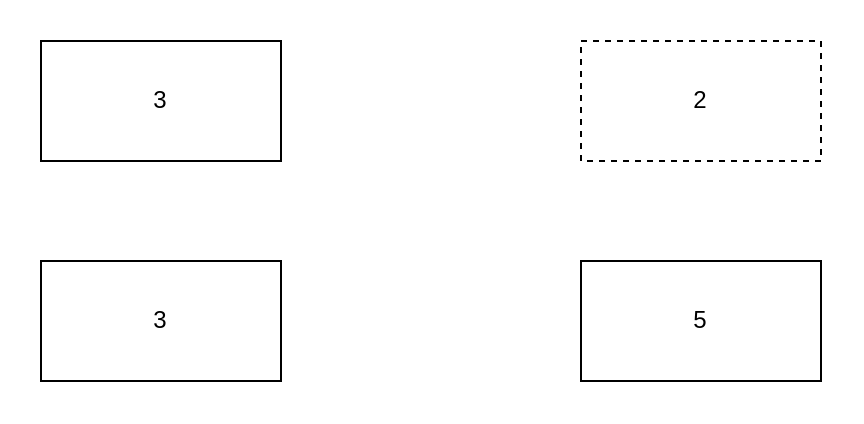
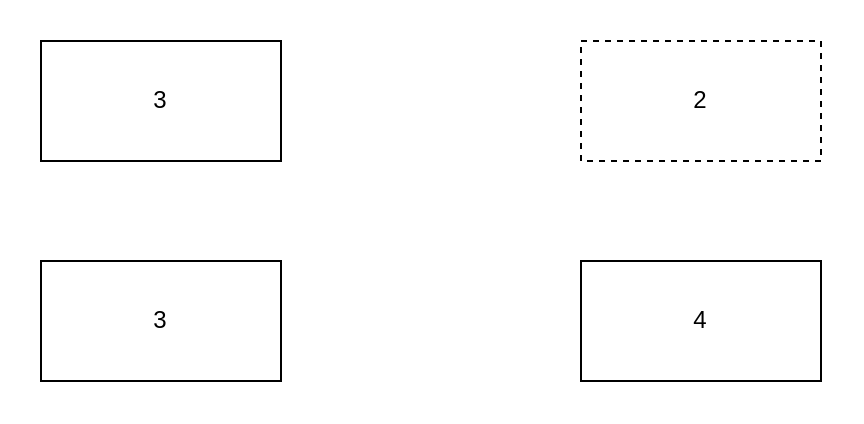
- <mxCell id="5" value="5" style="rounded=0;whiteSpace=wrap;html=1;" parent="1" vertex="1"><mxGeometry x="290" y="130" width="120" height="60" as="geometry" /></mxCell>
+ <mxCell id="5" value="4" style="rounded=0;whiteSpace=wrap;html=1;" parent="1" vertex="1"><mxGeometry x="290" y="130" width="120" height="60" as="geometry" /></mxCell>
